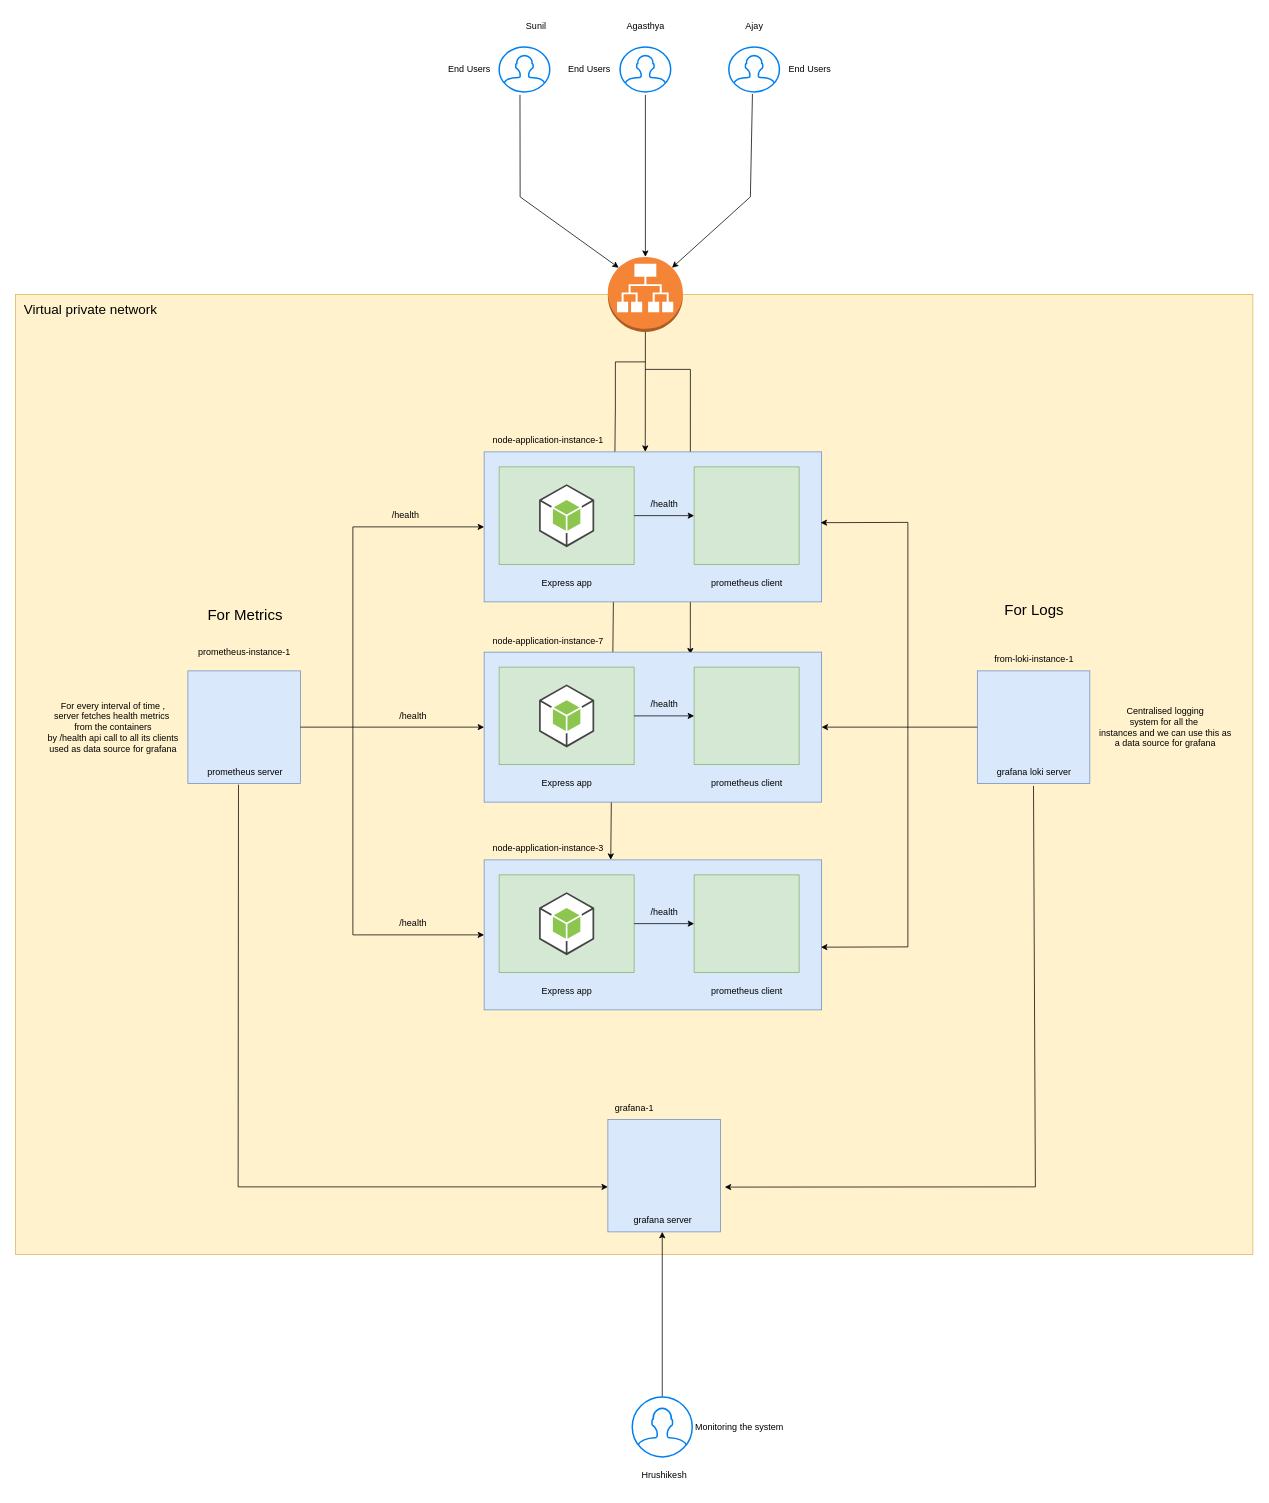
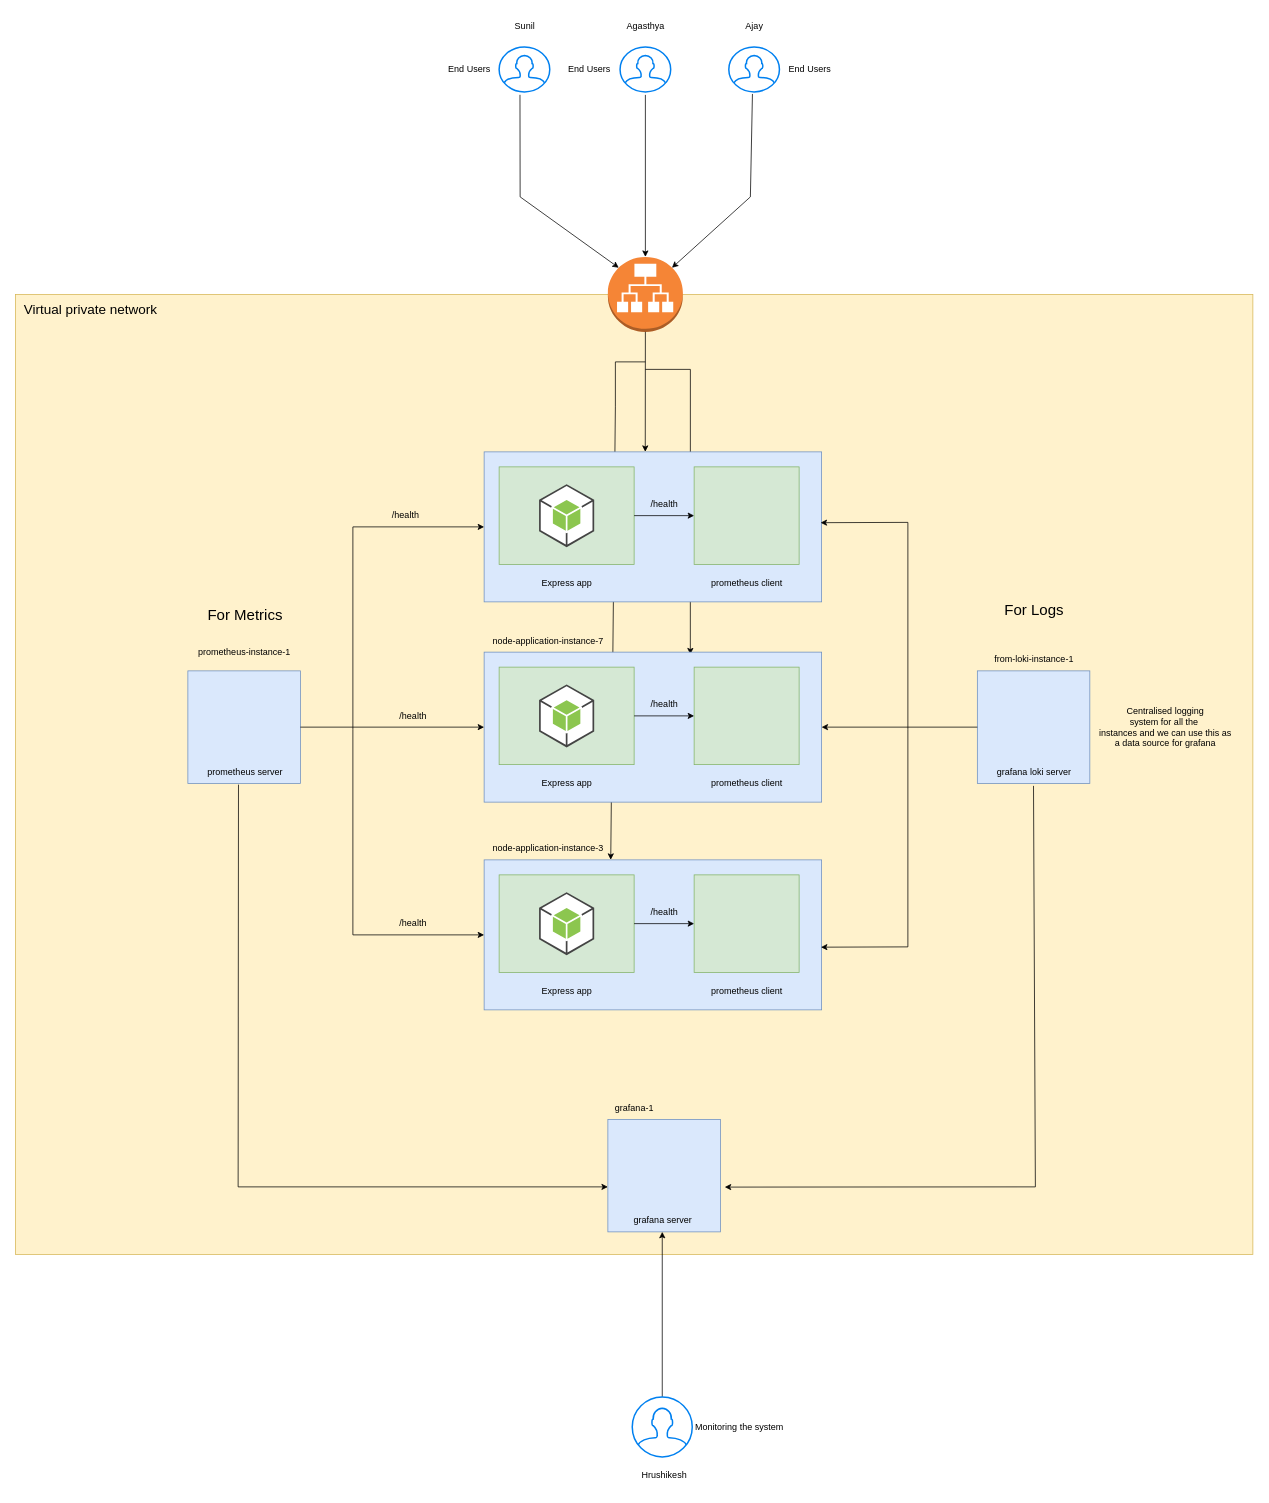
- <mxCell id="70" value="Sunil" style="text;html=1;align=center;verticalAlign=middle;resizable=0;points=[];autosize=1;strokeColor=none;fillColor=none;" vertex="1" parent="1"><mxGeometry x="688.75" y="20" width="50" height="30" as="geometry" /></mxCell>
+ <mxCell id="70" value="Sunil" style="text;html=1;align=center;verticalAlign=middle;resizable=0;points=[];autosize=1;strokeColor=none;fillColor=none;" vertex="1" parent="1"><mxGeometry x="673.75" y="20" width="50" height="30" as="geometry" /></mxCell>
- <mxCell id="10" value="node-application-instance-1" style="text;html=1;align=center;verticalAlign=middle;resizable=0;points=[];autosize=1;strokeColor=none;fillColor=none;" vertex="1" parent="1"><mxGeometry x="645" y="572" width="170" height="30" as="geometry" /></mxCell>
- <mxCell id="49" value="For every interval of time ,&lt;div&gt;server fetches health metrics&amp;nbsp;&lt;/div&gt;&lt;div&gt;from the containers&lt;/div&gt;&lt;div&gt;by /health api call to all its clients&lt;/div&gt;&lt;div&gt;used as data source for grafana&lt;/div&gt;" style="text;html=1;align=center;verticalAlign=middle;resizable=0;points=[];autosize=1;strokeColor=none;fillColor=none;" vertex="1" parent="1"><mxGeometry x="50" y="924" width="200" height="90" as="geometry" /></mxCell>
